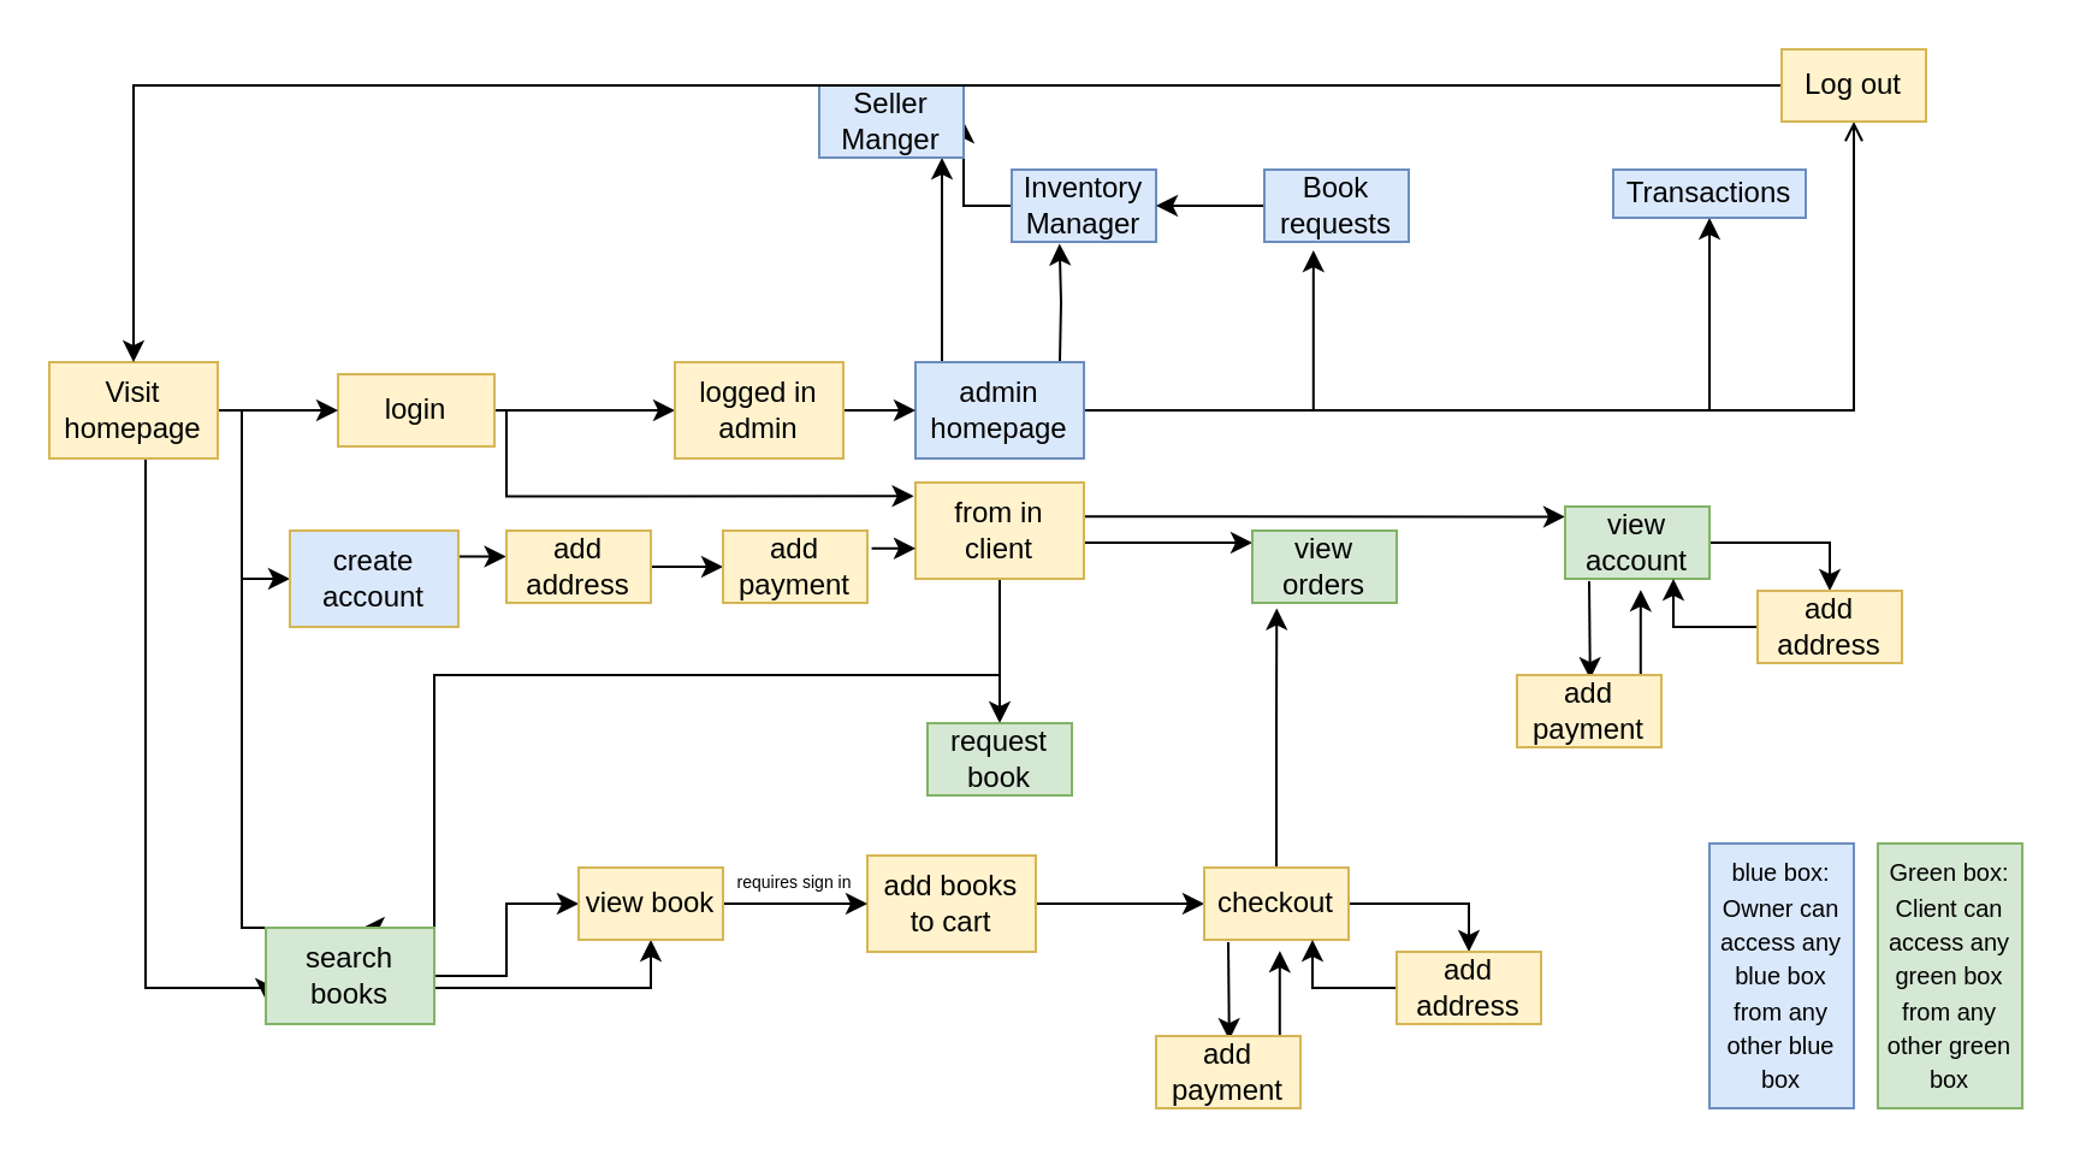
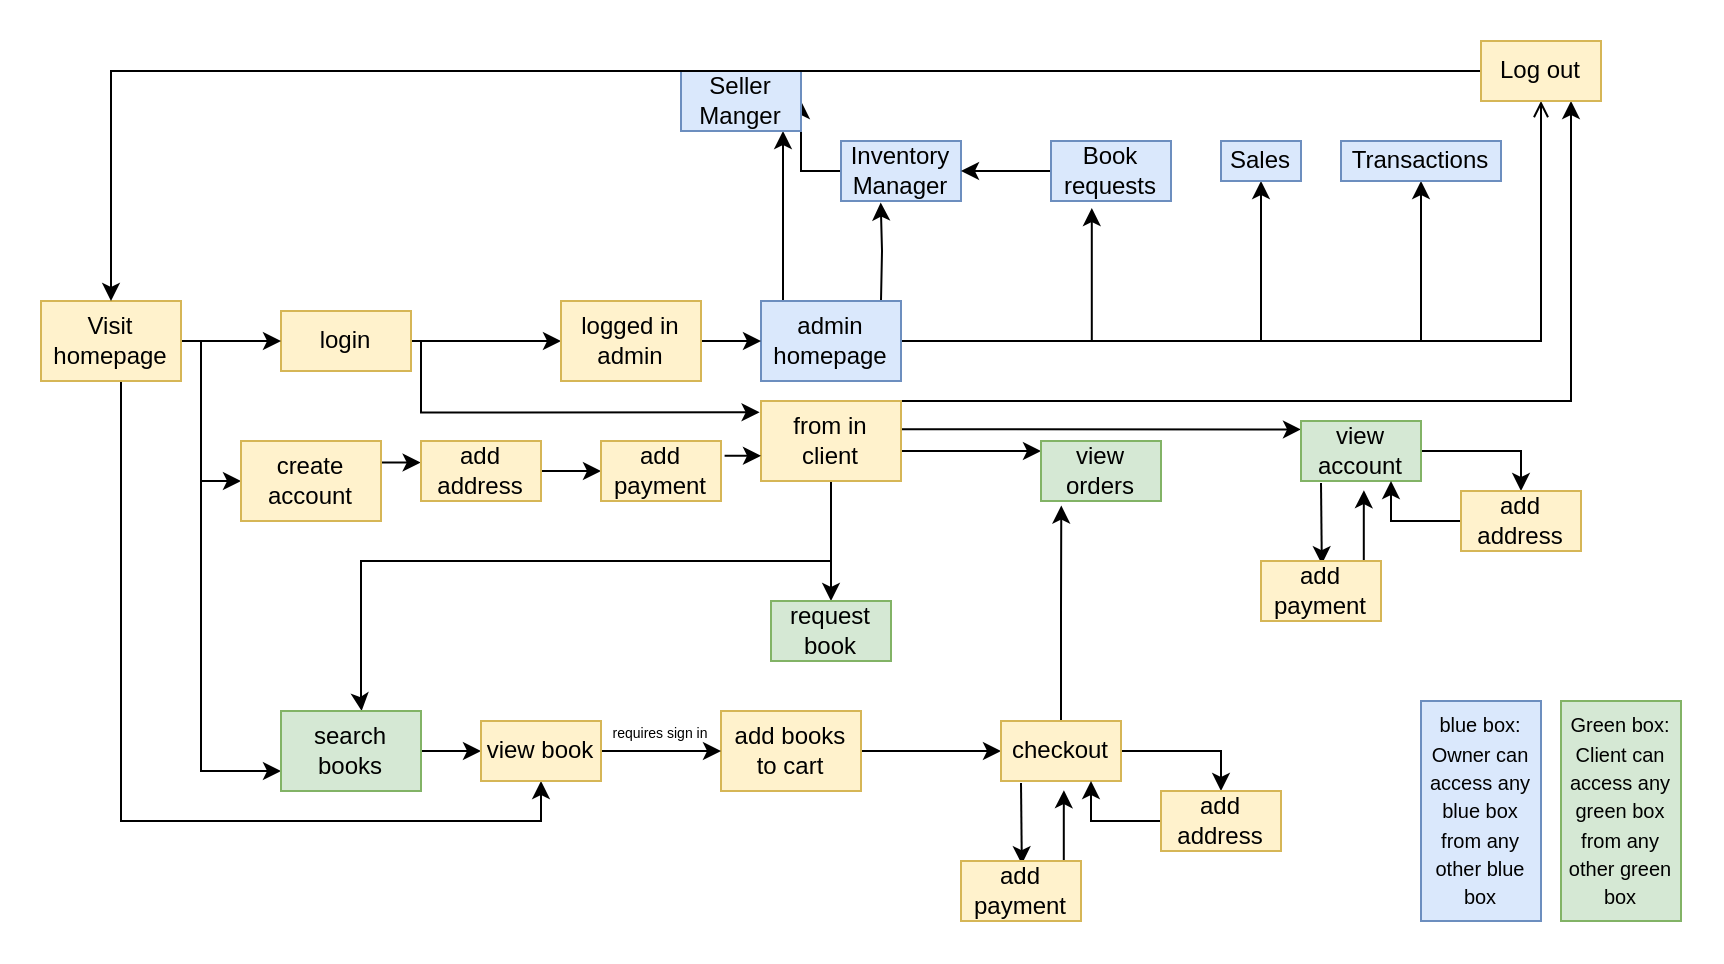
+ <mxCell id="53" value="Sales" style="rounded=0;whiteSpace=wrap;html=1;fillColor=#dae8fc;strokeColor=#6c8ebf;" vertex="1" parent="1"><mxGeometry x="610" y="70" width="40" height="20" as="geometry" /></mxCell>
+ <mxCell id="7" style="edgeStyle=orthogonalEdgeStyle;rounded=0;orthogonalLoop=1;jettySize=auto;html=1;entryX=0.5;entryY=1;entryDx=0;entryDy=0;" edge="1" parent="1" source="11" target="53"><mxGeometry relative="1" as="geometry" /></mxCell>
+ <mxCell id="16" style="edgeStyle=orthogonalEdgeStyle;rounded=0;orthogonalLoop=1;jettySize=auto;html=1;entryX=0.75;entryY=1;entryDx=0;entryDy=0;" edge="1" parent="1" source="17" target="61"><mxGeometry relative="1" as="geometry"><Array as="points"><mxPoint x="785" y="200" /></Array></mxGeometry></mxCell>
- <mxCell id="24" value="create account" style="rounded=0;whiteSpace=wrap;html=1;fillColor=#dae8fc;strokeColor=#d6b656;" vertex="1" parent="1"><mxGeometry x="120" y="220" width="70" height="40" as="geometry" /></mxCell>
+ <mxCell id="24" value="create account" style="rounded=0;whiteSpace=wrap;html=1;fillColor=#fff2cc;strokeColor=#d6b656;" vertex="1" parent="1"><mxGeometry x="120" y="220" width="70" height="40" as="geometry" /></mxCell>
- <mxCell id="26" value="search books" style="rounded=0;whiteSpace=wrap;html=1;fillColor=#d5e8d4;strokeColor=#82b366;" vertex="1" parent="1"><mxGeometry x="110" y="385" width="70" height="40" as="geometry" /></mxCell>
+ <mxCell id="26" value="search books" style="rounded=0;whiteSpace=wrap;html=1;fillColor=#d5e8d4;strokeColor=#82b366;" vertex="1" parent="1"><mxGeometry x="140" y="355" width="70" height="40" as="geometry" /></mxCell>
